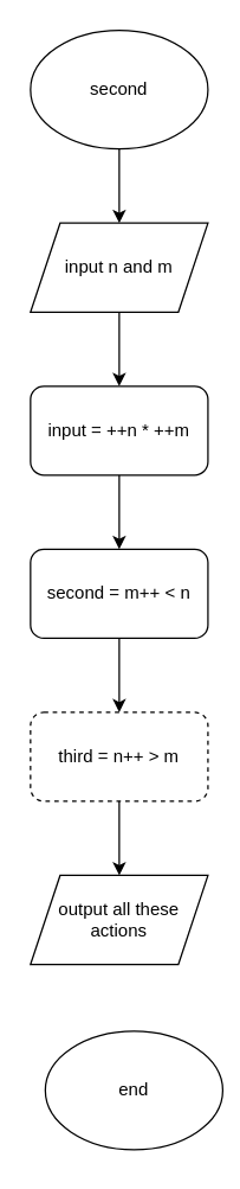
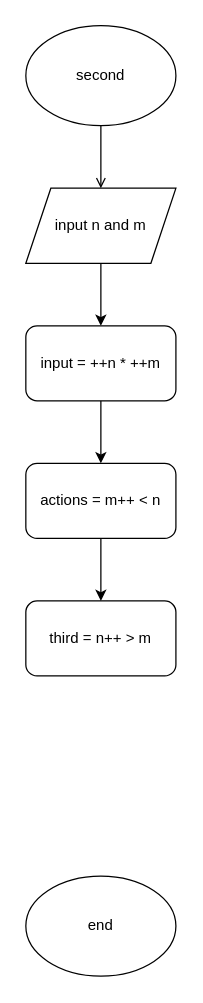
- <mxCell id="2" style="edgeStyle=orthogonalEdgeStyle;rounded=0;orthogonalLoop=1;jettySize=auto;html=1;entryX=0.5;entryY=0;entryDx=0;entryDy=0;" edge="1" parent="1" source="3" target="5"><mxGeometry relative="1" as="geometry" /></mxCell>
+ <mxCell id="2" style="edgeStyle=orthogonalEdgeStyle;rounded=0;orthogonalLoop=1;jettySize=auto;html=1;entryX=0.5;entryY=0;entryDx=0;entryDy=0;endArrow=open;" edge="1" parent="1" source="3" target="5"><mxGeometry relative="1" as="geometry" /></mxCell>
- <mxCell id="9" value="second = m++ &amp;lt; n" style="rounded=1;whiteSpace=wrap;html=1;" vertex="1" parent="1"><mxGeometry x="20" y="370" width="120" height="60" as="geometry" /></mxCell>
+ <mxCell id="9" value="actions = m++ &amp;lt; n" style="rounded=1;whiteSpace=wrap;html=1;" vertex="1" parent="1"><mxGeometry x="20" y="370" width="120" height="60" as="geometry" /></mxCell>
- <mxCell id="11" value="third = n++ &amp;gt; m" style="rounded=1;whiteSpace=wrap;html=1;dashed=1;" vertex="1" parent="1"><mxGeometry x="20" y="480" width="120" height="60" as="geometry" /></mxCell>
+ <mxCell id="11" value="third = n++ &amp;gt; m" style="rounded=1;whiteSpace=wrap;html=1;" vertex="1" parent="1"><mxGeometry x="20" y="480" width="120" height="60" as="geometry" /></mxCell>
- <mxCell id="10" style="edgeStyle=orthogonalEdgeStyle;rounded=0;orthogonalLoop=1;jettySize=auto;html=1;entryX=0.5;entryY=0;entryDx=0;entryDy=0;" edge="1" parent="1" source="11" target="12"><mxGeometry relative="1" as="geometry" /></mxCell>
- <mxCell id="12" value="output all these actions" style="shape=parallelogram;perimeter=parallelogramPerimeter;whiteSpace=wrap;html=1;fixedSize=1;" vertex="1" parent="1"><mxGeometry x="20" y="590" width="120" height="60" as="geometry" /></mxCell>
- <mxCell id="13" value="end" style="ellipse;whiteSpace=wrap;html=1;" vertex="1" parent="1"><mxGeometry x="30" y="695" width="120" height="80" as="geometry" /></mxCell>
+ <mxCell id="13" value="end" style="ellipse;whiteSpace=wrap;html=1;" vertex="1" parent="1"><mxGeometry x="20" y="700" width="120" height="80" as="geometry" /></mxCell>
